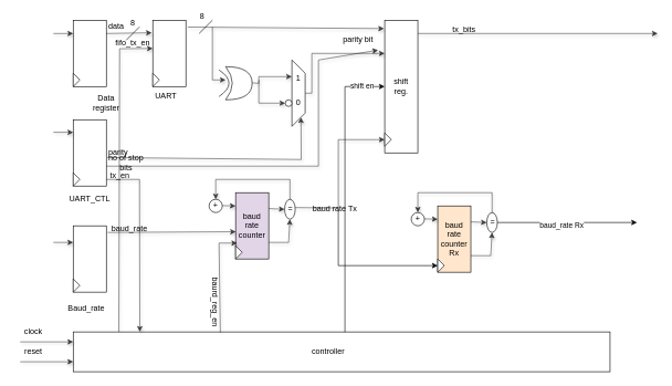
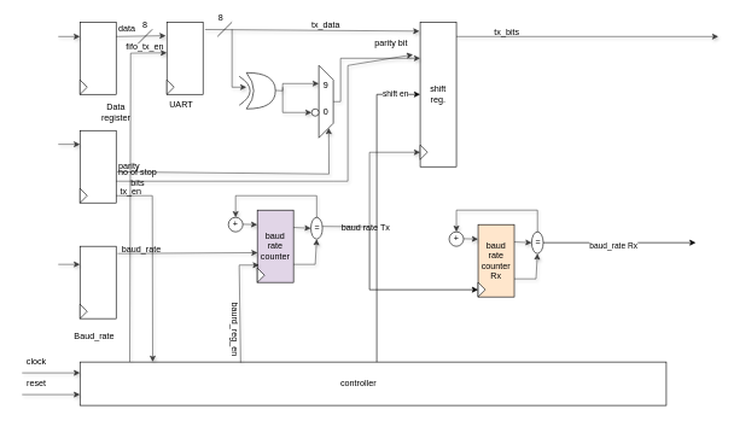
+ <mxCell id="56" value="tx_data" style="text;html=1;align=center;verticalAlign=middle;whiteSpace=wrap;rounded=0;" parent="1" vertex="1"><mxGeometry x="420" y="20" width="60" height="30" as="geometry" /></mxCell>
- <mxCell id="72" value="1" style="text;html=1;align=center;verticalAlign=middle;whiteSpace=wrap;rounded=0;" parent="70" vertex="1"><mxGeometry y="20.001" width="20" height="14.286" as="geometry" /></mxCell>
+ <mxCell id="72" value="9" style="text;html=1;align=center;verticalAlign=middle;whiteSpace=wrap;rounded=0;" parent="70" vertex="1"><mxGeometry y="20.001" width="20" height="14.286" as="geometry" /></mxCell>
- <mxCell id="14" value="UART_CTL" style="text;html=1;align=center;verticalAlign=middle;whiteSpace=wrap;rounded=0;" parent="1" vertex="1"><mxGeometry x="105" y="285" width="60" height="30" as="geometry" /></mxCell>
